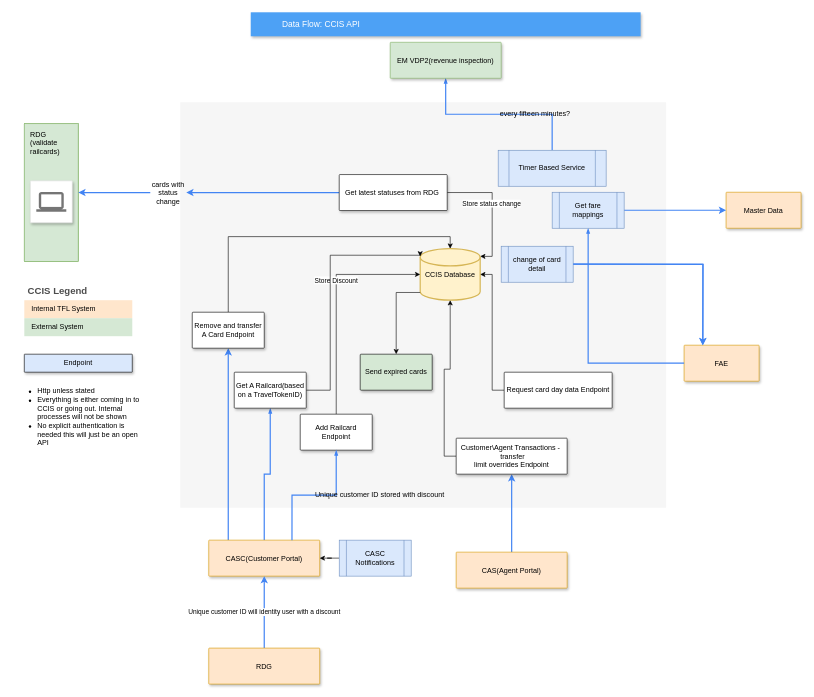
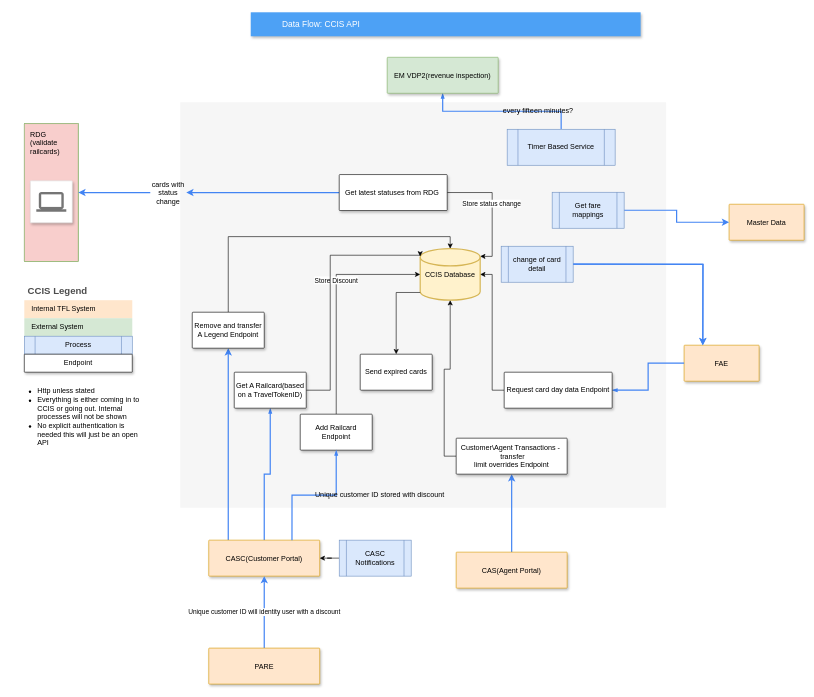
- <mxCell id="5" value="EM VDP2(revenue inspection)" style="strokeColor=#82b366;shadow=1;strokeWidth=1;rounded=1;absoluteArcSize=1;arcSize=2;fillColor=#d5e8d4;" parent="1" vertex="1"><mxGeometry x="650" y="70" width="185" height="60" as="geometry" /></mxCell>
+ <mxCell id="5" value="EM VDP2(revenue inspection)" style="strokeColor=#82b366;shadow=1;strokeWidth=1;rounded=1;absoluteArcSize=1;arcSize=2;fillColor=#d5e8d4;" parent="1" vertex="1"><mxGeometry x="645" y="95" width="185" height="60" as="geometry" /></mxCell>
- <mxCell id="11" value="RDG&lt;div&gt;(validate&amp;nbsp;&lt;/div&gt;&lt;div&gt;railcards)&lt;/div&gt;" style="rounded=1;absoluteArcSize=1;arcSize=2;html=1;strokeColor=#82b366;shadow=0;dashed=0;fontSize=12;align=left;verticalAlign=top;spacing=10;spacingTop=-4;fillColor=#d5e8d4;" parent="10" vertex="1"><mxGeometry width="90" height="230" as="geometry" /></mxCell>
+ <mxCell id="11" value="RDG&lt;div&gt;(validate&amp;nbsp;&lt;/div&gt;&lt;div&gt;railcards)&lt;/div&gt;" style="rounded=1;absoluteArcSize=1;arcSize=2;html=1;strokeColor=#82b366;shadow=0;dashed=0;fontSize=12;align=left;verticalAlign=top;spacing=10;spacingTop=-4;fillColor=#f8cecc;" parent="10" vertex="1"><mxGeometry width="90" height="230" as="geometry" /></mxCell>
- <mxCell id="37" value="Timer Based Service" style="shape=process;whiteSpace=wrap;html=1;backgroundOutline=1;fillColor=#dae8fc;strokeColor=#6c8ebf;" parent="1" vertex="1"><mxGeometry x="830" y="250" width="180" height="60" as="geometry" /></mxCell>
+ <mxCell id="37" value="Timer Based Service" style="shape=process;whiteSpace=wrap;html=1;backgroundOutline=1;fillColor=#dae8fc;strokeColor=#6c8ebf;" parent="1" vertex="1"><mxGeometry x="845" y="215" width="180" height="60" as="geometry" /></mxCell>
- <mxCell id="54" value="Master Data" style="strokeColor=#d79b00;shadow=1;strokeWidth=1;rounded=1;absoluteArcSize=1;arcSize=2;fillColor=#ffe6cc;" parent="1" vertex="1"><mxGeometry x="1210" y="320" width="125" height="60" as="geometry" /></mxCell>
+ <mxCell id="54" value="Master Data" style="strokeColor=#d79b00;shadow=1;strokeWidth=1;rounded=1;absoluteArcSize=1;arcSize=2;fillColor=#ffe6cc;" parent="1" vertex="1"><mxGeometry x="1215" y="340" width="125" height="60" as="geometry" /></mxCell>
- <mxCell id="25" value="" style="edgeStyle=orthogonalEdgeStyle;rounded=0;orthogonalLoop=1;jettySize=auto;html=1;dashed=0;strokeColor=#4284F3;strokeWidth=2;align=left;verticalAlign=middle;fontFamily=Helvetica;fontSize=12;fontColor=#000000;labelBackgroundColor=none;elbow=vertical;startFill=1;startSize=4;endArrow=blockThin;endFill=1;endSize=4;exitX=0;exitY=0.5;exitDx=0;exitDy=0;" parent="1" source="14" target="56" edge="1"><mxGeometry relative="1" as="geometry"><mxPoint x="1040" y="430" as="sourcePoint" /><mxPoint x="945" y="550" as="targetPoint" /></mxGeometry></mxCell>
+ <mxCell id="25" value="" style="edgeStyle=orthogonalEdgeStyle;rounded=0;orthogonalLoop=1;jettySize=auto;html=1;entryX=1;entryY=0.5;entryDx=0;entryDy=0;dashed=0;strokeColor=#4284F3;strokeWidth=2;align=left;verticalAlign=middle;fontFamily=Helvetica;fontSize=12;fontColor=#000000;labelBackgroundColor=none;elbow=vertical;startFill=1;startSize=4;endArrow=blockThin;endFill=1;endSize=4;exitX=0;exitY=0.5;exitDx=0;exitDy=0;" parent="1" source="14" target="41" edge="1"><mxGeometry relative="1" as="geometry"><mxPoint x="1040" y="430" as="sourcePoint" /><mxPoint x="945" y="550" as="targetPoint" /></mxGeometry></mxCell>
- <mxCell id="33" value="Remove and transfer A Card Endpoint" style="whiteSpace=wrap;html=1;shadow=1;strokeWidth=1;rounded=1;arcSize=2;" parent="1" vertex="1"><mxGeometry x="320" y="520" width="120" height="60" as="geometry" /></mxCell>
+ <mxCell id="33" value="Remove and transfer A Legend Endpoint" style="whiteSpace=wrap;html=1;shadow=1;strokeWidth=1;rounded=1;arcSize=2;" parent="1" vertex="1"><mxGeometry x="320" y="520" width="120" height="60" as="geometry" /></mxCell>
+ <mxCell id="36" value="Process" style="shape=process;whiteSpace=wrap;html=1;backgroundOutline=1;fillColor=#dae8fc;strokeColor=#6c8ebf;" parent="1" vertex="1"><mxGeometry x="40" y="560" width="180" height="30" as="geometry" /></mxCell>
- <mxCell id="38" value="Endpoint" style="whiteSpace=wrap;html=1;shadow=1;strokeWidth=1;rounded=1;arcSize=2;fillColor=#dae8fc;" parent="1" vertex="1"><mxGeometry x="40" y="590" width="180" height="30" as="geometry" /></mxCell>
+ <mxCell id="38" value="Endpoint" style="whiteSpace=wrap;html=1;shadow=1;strokeWidth=1;rounded=1;arcSize=2;" parent="1" vertex="1"><mxGeometry x="40" y="590" width="180" height="30" as="geometry" /></mxCell>
- <mxCell id="53" value="Send expired cards" style="whiteSpace=wrap;html=1;shadow=1;strokeWidth=1;rounded=1;arcSize=2;fillColor=#d5e8d4;" parent="1" vertex="1"><mxGeometry x="600" y="590" width="120" height="60" as="geometry" /></mxCell>
+ <mxCell id="53" value="Send expired cards" style="whiteSpace=wrap;html=1;shadow=1;strokeWidth=1;rounded=1;arcSize=2;" parent="1" vertex="1"><mxGeometry x="600" y="590" width="120" height="60" as="geometry" /></mxCell>
- <mxCell id="47" value="RDG" style="strokeColor=#d79b00;shadow=1;strokeWidth=1;rounded=1;absoluteArcSize=1;arcSize=2;fillColor=#ffe6cc;" parent="1" vertex="1"><mxGeometry x="347.5" y="1080" width="185" height="60" as="geometry" /></mxCell>
+ <mxCell id="47" value="PARE" style="strokeColor=#d79b00;shadow=1;strokeWidth=1;rounded=1;absoluteArcSize=1;arcSize=2;fillColor=#ffe6cc;" parent="1" vertex="1"><mxGeometry x="347.5" y="1080" width="185" height="60" as="geometry" /></mxCell>
